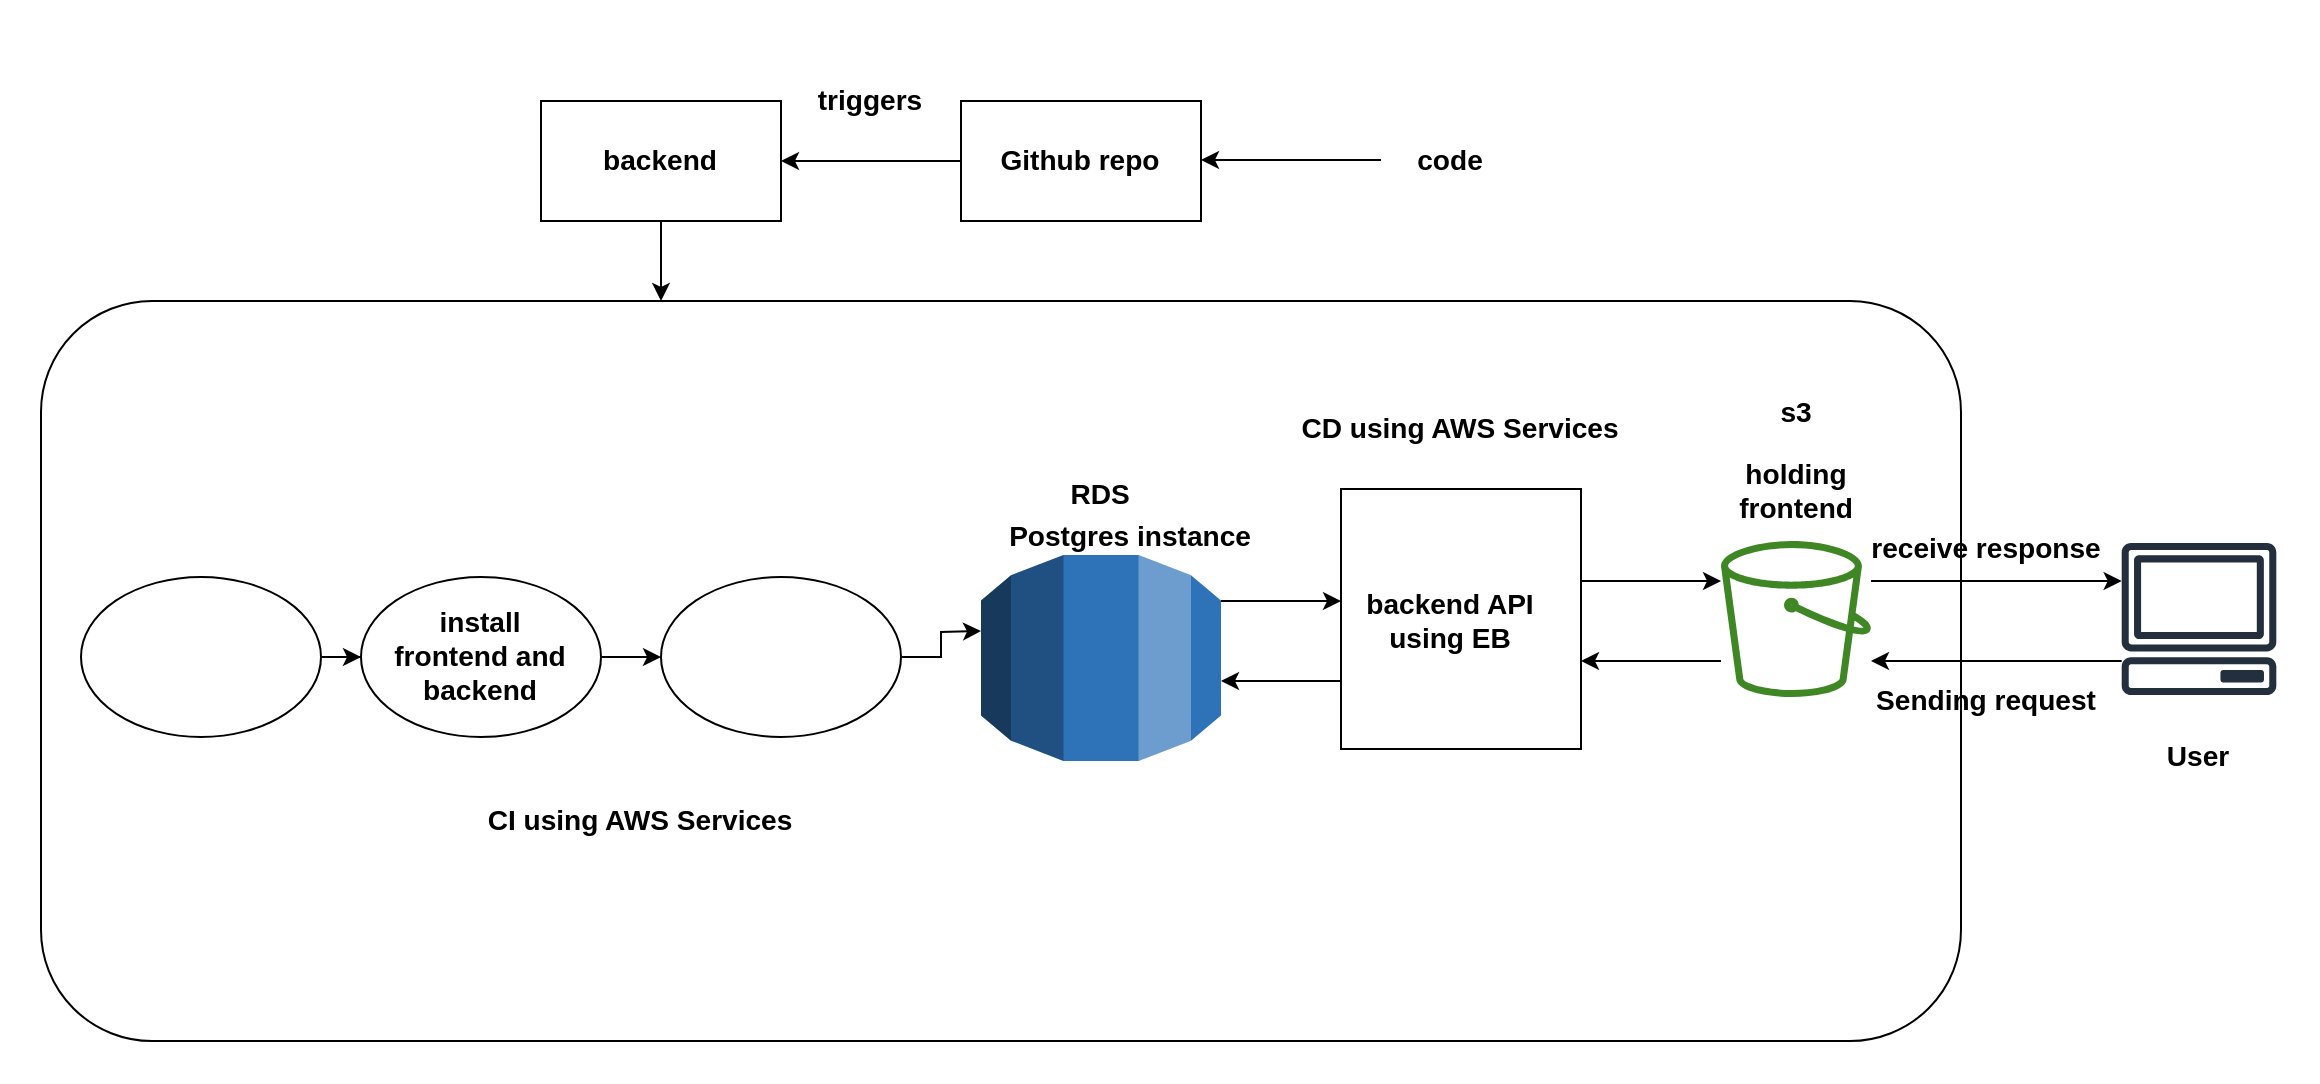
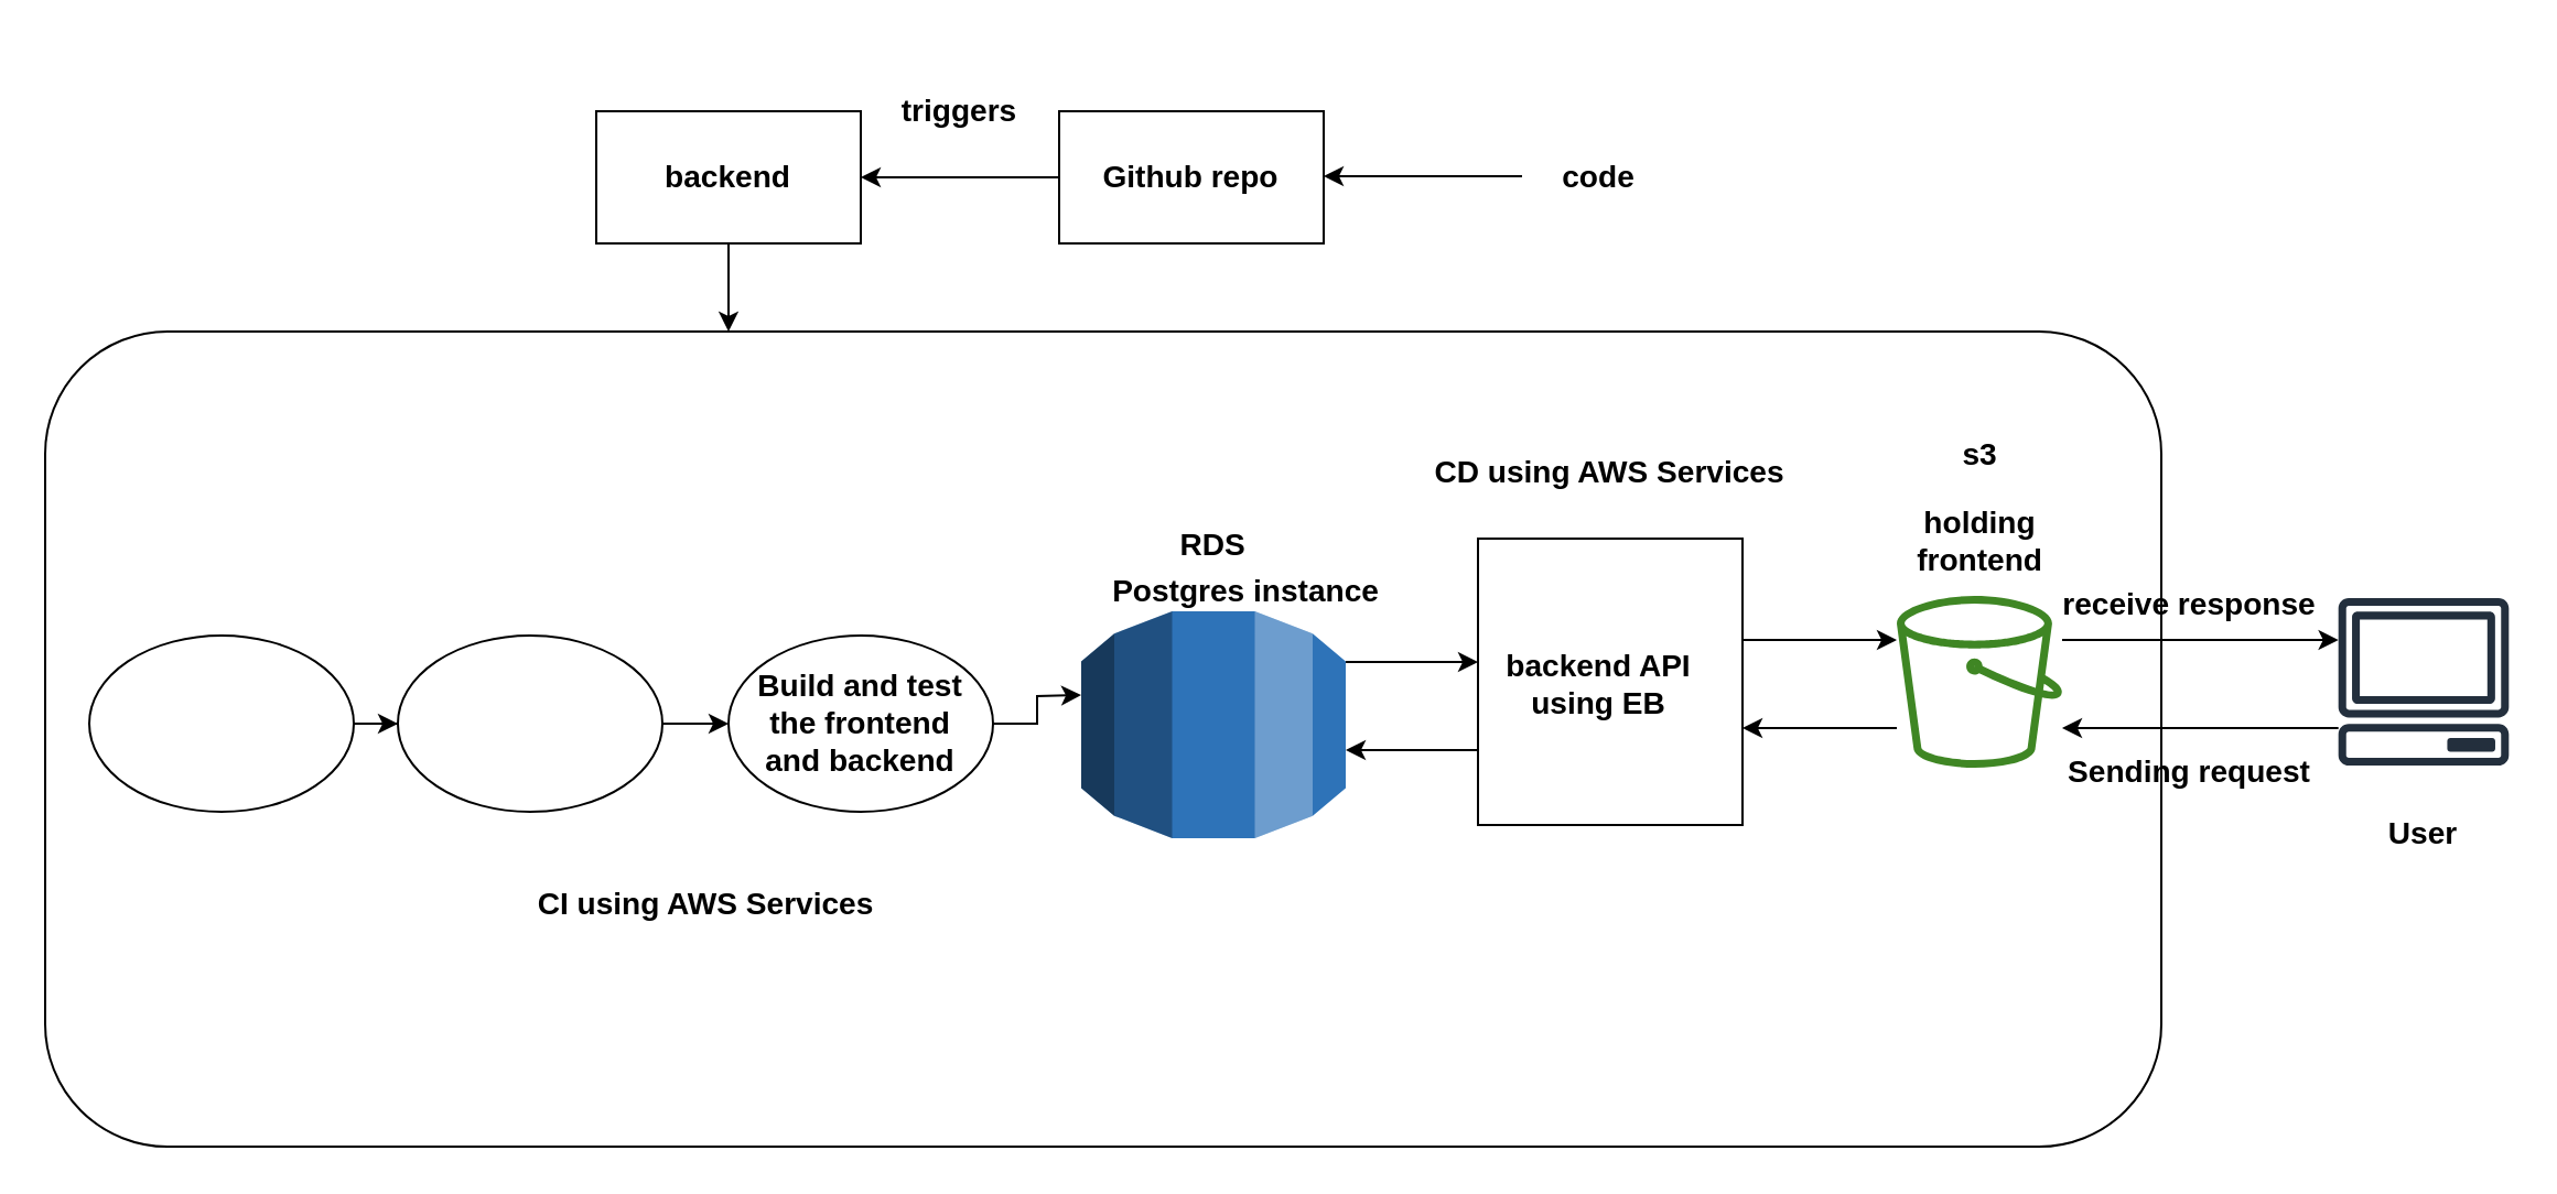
- <mxCell id="21" value="&lt;h3 style=&quot;line-height: 1.2;&quot;&gt;install frontend and backend&lt;/h3&gt;" style="text;html=1;strokeColor=none;fillColor=none;align=center;verticalAlign=middle;whiteSpace=wrap;rounded=0;" vertex="1" parent="1"><mxGeometry x="195" y="298" width="90" height="60" as="geometry" /></mxCell>
+ <mxCell id="23" value="&lt;h3 style=&quot;line-height: 1.2;&quot;&gt;Build and test the frontend and backend&lt;/h3&gt;" style="text;html=1;strokeColor=none;fillColor=none;align=center;verticalAlign=middle;whiteSpace=wrap;rounded=0;" vertex="1" parent="1"><mxGeometry x="335" y="298" width="110" height="60" as="geometry" /></mxCell>
